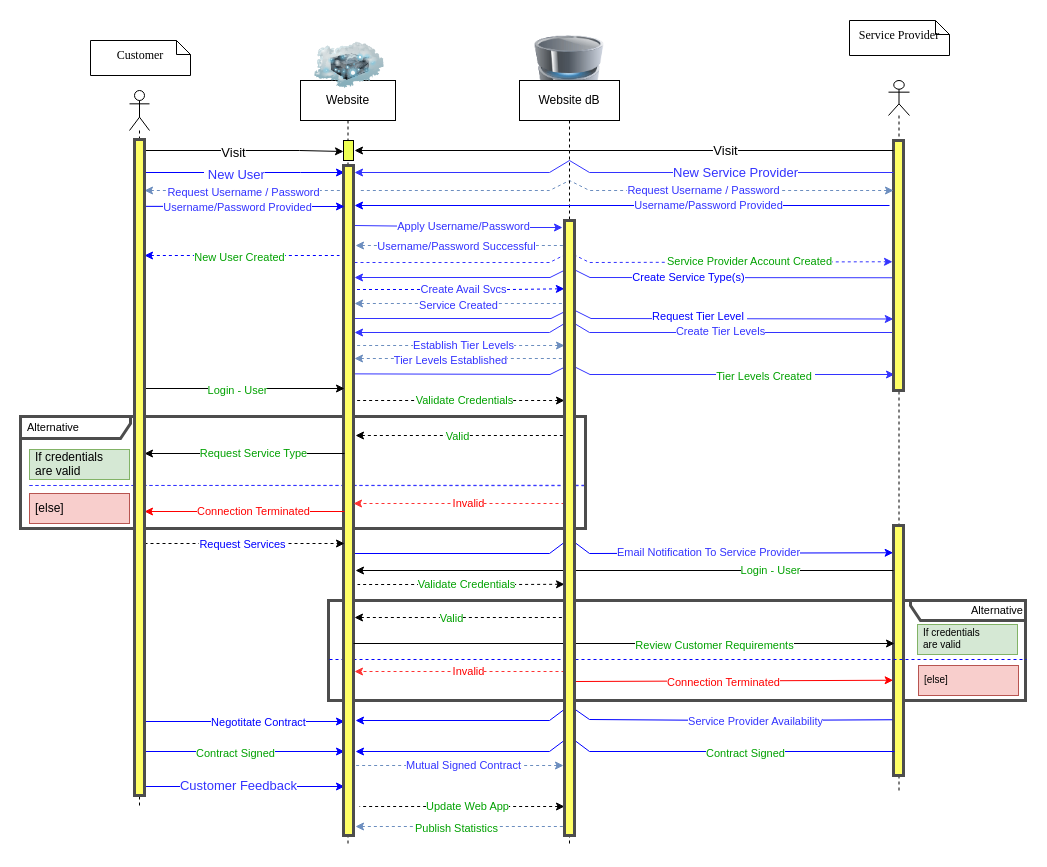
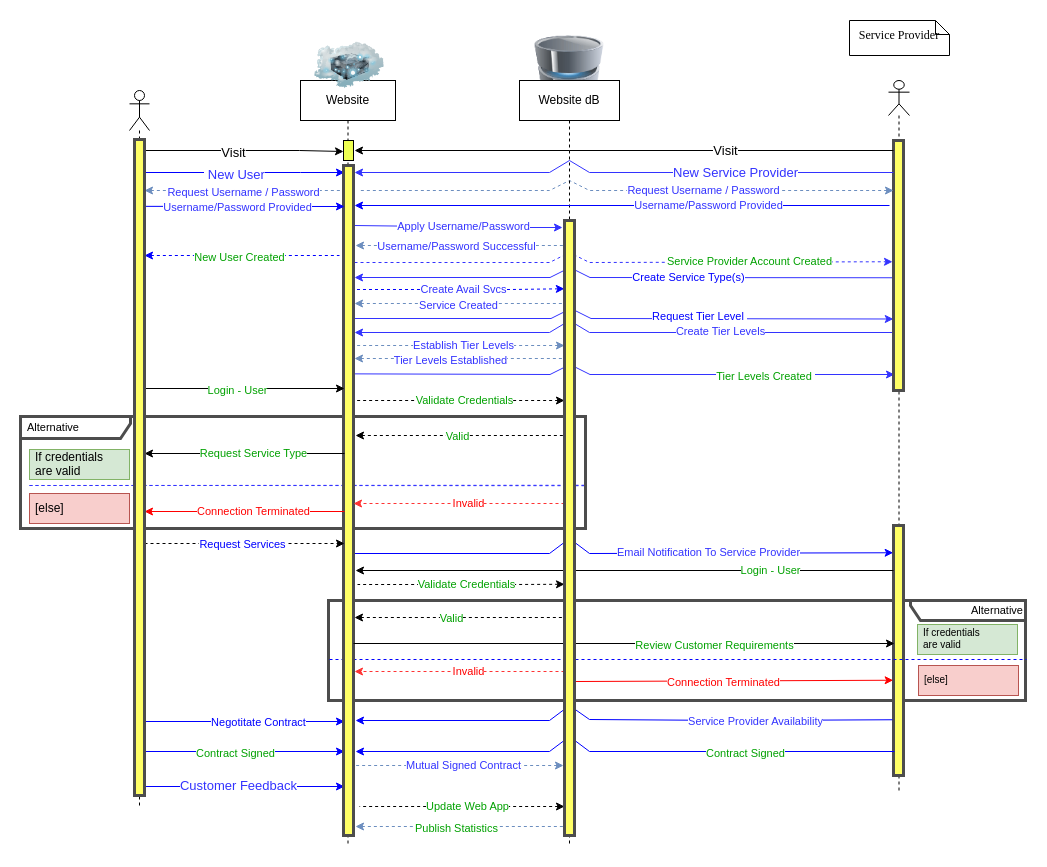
- <mxCell id="23" value="Customer" style="shape=note;whiteSpace=wrap;html=1;size=14;verticalAlign=middle;align=center;spacingTop=-6;rounded=0;shadow=0;comic=0;labelBackgroundColor=none;strokeWidth=1;fontFamily=Verdana;fontSize=12" parent="1" vertex="1"><mxGeometry x="90" y="40" width="100" height="35" as="geometry" /></mxCell>
